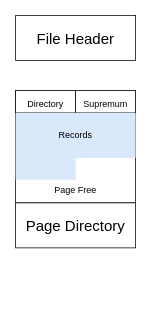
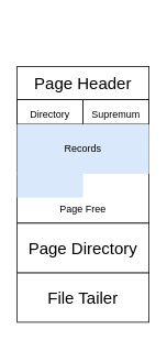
- <mxCell id="2" value="&lt;font style=&quot;font-size: 20px;&quot;&gt;File Header&lt;/font&gt;" style="rounded=0;whiteSpace=wrap;html=1;" vertex="1" parent="1"><mxGeometry x="20" y="20" width="160" height="60" as="geometry" /></mxCell>
+ <mxCell id="10" value="&lt;font style=&quot;font-size: 20px;&quot;&gt;Page Header&lt;/font&gt;" style="rounded=0;whiteSpace=wrap;html=1;" vertex="1" parent="1"><mxGeometry x="20" y="80" width="160" height="40" as="geometry" /></mxCell>
+ <mxCell id="3" value="&lt;font style=&quot;font-size: 20px;&quot;&gt;File Tailer&lt;/font&gt;" style="rounded=0;whiteSpace=wrap;html=1;" vertex="1" parent="1"><mxGeometry x="20" y="330" width="160" height="60" as="geometry" /></mxCell>
